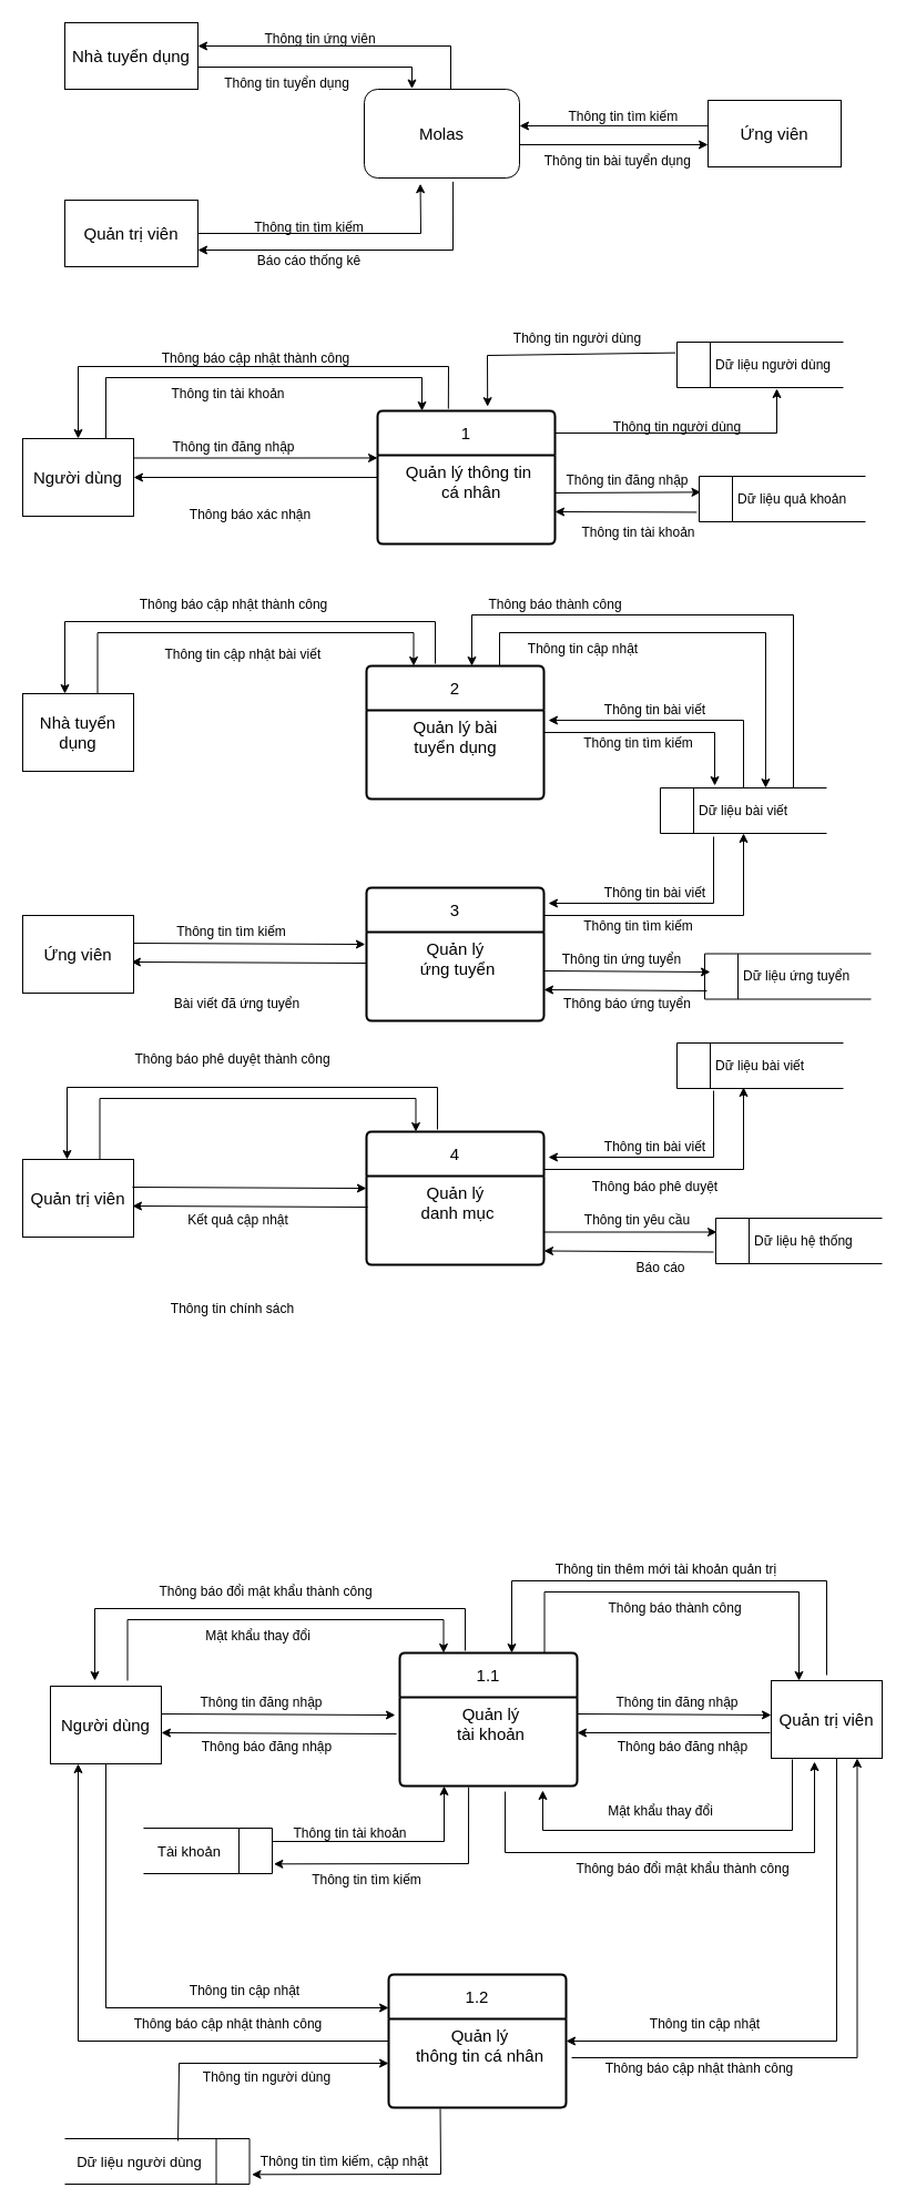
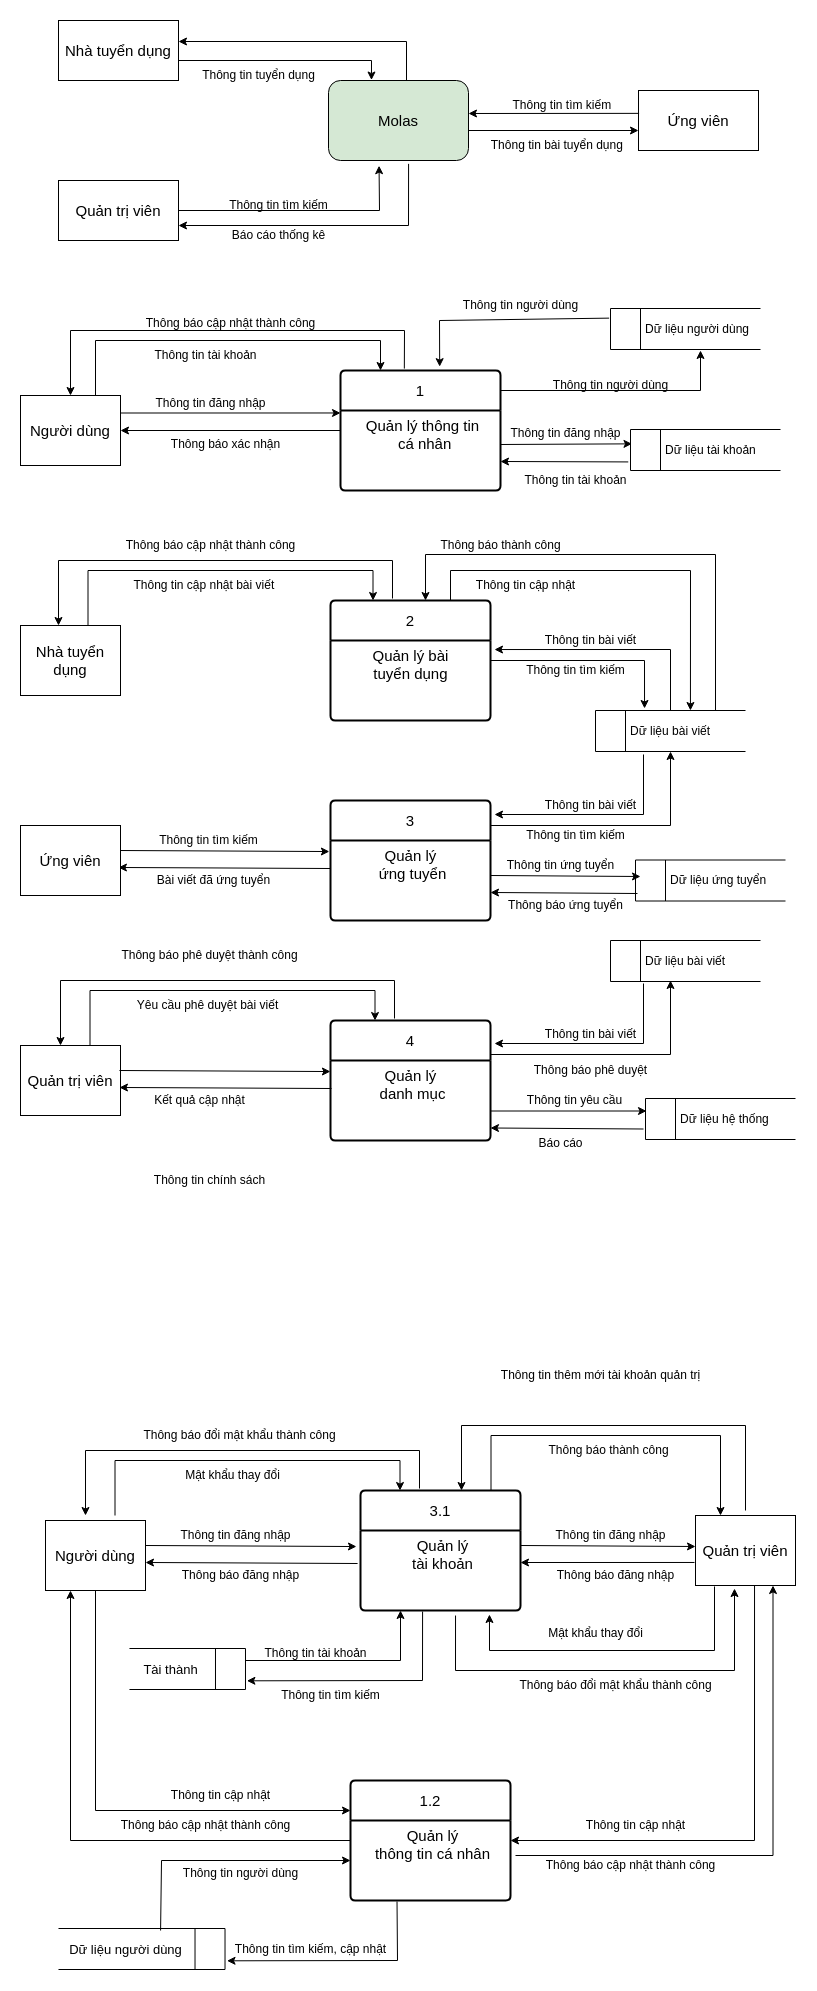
- <mxCell id="9" value="Thông tin ứng viên" style="text;html=1;align=center;verticalAlign=middle;resizable=0;points=[];autosize=1;strokeColor=none;fillColor=none;" parent="1" vertex="1"><mxGeometry x="228" y="20" width="120" height="30" as="geometry" /></mxCell>
- <mxCell id="2" value="Molas" style="rounded=1;whiteSpace=wrap;html=1;fontSize=15;" parent="1" vertex="1"><mxGeometry x="328" y="80" width="140" height="80" as="geometry" /></mxCell>
+ <mxCell id="2" value="Molas" style="rounded=1;whiteSpace=wrap;html=1;fontSize=15;fillColor=#d5e8d4;" parent="1" vertex="1"><mxGeometry x="328" y="80" width="140" height="80" as="geometry" /></mxCell>
- <mxCell id="35" value="&amp;nbsp; &amp;nbsp; &amp;nbsp; &amp;nbsp; &amp;nbsp;Dữ liệu quả khoản" style="html=1;dashed=0;whiteSpace=wrap;shape=mxgraph.dfd.dataStoreID;align=left;spacingLeft=3;points=[[0,0],[0.5,0],[1,0],[0,0.5],[1,0.5],[0,1],[0.5,1],[1,1]];" parent="1" vertex="1"><mxGeometry x="630" y="429" width="150" height="41" as="geometry" /></mxCell>
+ <mxCell id="35" value="&amp;nbsp; &amp;nbsp; &amp;nbsp; &amp;nbsp; &amp;nbsp;Dữ liệu tài khoản" style="html=1;dashed=0;whiteSpace=wrap;shape=mxgraph.dfd.dataStoreID;align=left;spacingLeft=3;points=[[0,0],[0.5,0],[1,0],[0,0.5],[1,0.5],[0,1],[0.5,1],[1,1]];" parent="1" vertex="1"><mxGeometry x="630" y="429" width="150" height="41" as="geometry" /></mxCell>
- <mxCell id="30" value="Thông báo xác nhận" style="text;html=1;align=center;verticalAlign=middle;resizable=0;points=[];autosize=1;strokeColor=none;fillColor=none;" parent="1" vertex="1"><mxGeometry x="160" y="449" width="130" height="30" as="geometry" /></mxCell>
+ <mxCell id="30" value="Thông báo xác nhận" style="text;html=1;align=center;verticalAlign=middle;resizable=0;points=[];autosize=1;strokeColor=none;fillColor=none;" parent="1" vertex="1"><mxGeometry x="160" y="429" width="130" height="30" as="geometry" /></mxCell>
- <mxCell id="52" value="Thông tin cập nhật bài viết&amp;nbsp;" style="text;html=1;align=center;verticalAlign=middle;resizable=0;points=[];autosize=1;strokeColor=none;fillColor=none;" parent="1" vertex="1"><mxGeometry x="135" y="575" width="170" height="30" as="geometry" /></mxCell>
+ <mxCell id="52" value="Thông tin cập nhật bài viết&amp;nbsp;" style="text;html=1;align=center;verticalAlign=middle;resizable=0;points=[];autosize=1;strokeColor=none;fillColor=none;" parent="1" vertex="1"><mxGeometry x="120" y="570" width="170" height="30" as="geometry" /></mxCell>
- <mxCell id="49" value="Bài viết đã ứng tuyển" style="text;html=1;align=center;verticalAlign=middle;resizable=0;points=[];autosize=1;strokeColor=none;fillColor=none;" parent="1" vertex="1"><mxGeometry x="142.92" y="890" width="140" height="30" as="geometry" /></mxCell>
+ <mxCell id="49" value="Bài viết đã ứng tuyển" style="text;html=1;align=center;verticalAlign=middle;resizable=0;points=[];autosize=1;strokeColor=none;fillColor=none;" parent="1" vertex="1"><mxGeometry x="142.92" y="865" width="140" height="30" as="geometry" /></mxCell>
+ <mxCell id="66" value="Yêu cầu phê duyệt bài viết" style="text;html=1;align=center;verticalAlign=middle;resizable=0;points=[];autosize=1;strokeColor=none;fillColor=none;" parent="1" vertex="1"><mxGeometry x="127" y="990" width="160" height="30" as="geometry" /></mxCell>
- <mxCell id="81" value="Kết quả cập nhật" style="text;html=1;align=center;verticalAlign=middle;resizable=0;points=[];autosize=1;strokeColor=none;fillColor=none;" parent="1" vertex="1"><mxGeometry x="158.96" y="1085" width="110" height="30" as="geometry" /></mxCell>
+ <mxCell id="81" value="Kết quả cập nhật" style="text;html=1;align=center;verticalAlign=middle;resizable=0;points=[];autosize=1;strokeColor=none;fillColor=none;" parent="1" vertex="1"><mxGeometry x="143.96" y="1085" width="110" height="30" as="geometry" /></mxCell>
- <mxCell id="91" value="Báo cáo" style="text;html=1;align=center;verticalAlign=middle;resizable=0;points=[];autosize=1;strokeColor=none;fillColor=none;" parent="1" vertex="1"><mxGeometry x="560" y="1128" width="70" height="30" as="geometry" /></mxCell>
+ <mxCell id="91" value="Báo cáo" style="text;html=1;align=center;verticalAlign=middle;resizable=0;points=[];autosize=1;strokeColor=none;fillColor=none;" parent="1" vertex="1"><mxGeometry x="525" y="1128" width="70" height="30" as="geometry" /></mxCell>
- <mxCell id="111" value="Thông tin thêm mới tài khoản quản trị" style="text;html=1;align=center;verticalAlign=middle;resizable=0;points=[];autosize=1;strokeColor=none;fillColor=none;" parent="1" vertex="1"><mxGeometry x="490" y="1400" width="220" height="30" as="geometry" /></mxCell>
+ <mxCell id="111" value="Thông tin thêm mới tài khoản quản trị" style="text;html=1;align=center;verticalAlign=middle;resizable=0;points=[];autosize=1;strokeColor=none;fillColor=none;" parent="1" vertex="1"><mxGeometry x="490" y="1360" width="220" height="30" as="geometry" /></mxCell>
- <mxCell id="92" value="&lt;span style=&quot;font-size: 15px;&quot;&gt;1.1&lt;/span&gt;" style="swimlane;childLayout=stackLayout;horizontal=1;startSize=40;horizontalStack=0;rounded=1;fontSize=14;fontStyle=0;strokeWidth=2;resizeParent=0;resizeLast=1;shadow=0;dashed=0;align=center;arcSize=4;whiteSpace=wrap;html=1;" parent="1" vertex="1"><mxGeometry x="360" y="1490" width="160" height="120" as="geometry" /></mxCell>
+ <mxCell id="92" value="&lt;span style=&quot;font-size: 15px;&quot;&gt;3.1&lt;/span&gt;" style="swimlane;childLayout=stackLayout;horizontal=1;startSize=40;horizontalStack=0;rounded=1;fontSize=14;fontStyle=0;strokeWidth=2;resizeParent=0;resizeLast=1;shadow=0;dashed=0;align=center;arcSize=4;whiteSpace=wrap;html=1;" parent="1" vertex="1"><mxGeometry x="360" y="1490" width="160" height="120" as="geometry" /></mxCell>
- <mxCell id="117" value="Tài khoản" style="text;html=1;align=center;verticalAlign=middle;resizable=0;points=[];autosize=1;strokeColor=none;fillColor=none;fontSize=13;" parent="1" vertex="1"><mxGeometry x="130" y="1653.5" width="80" height="30" as="geometry" /></mxCell>
+ <mxCell id="117" value="Tài thành" style="text;html=1;align=center;verticalAlign=middle;resizable=0;points=[];autosize=1;strokeColor=none;fillColor=none;fontSize=13;" parent="1" vertex="1"><mxGeometry x="130" y="1653.5" width="80" height="30" as="geometry" /></mxCell>
